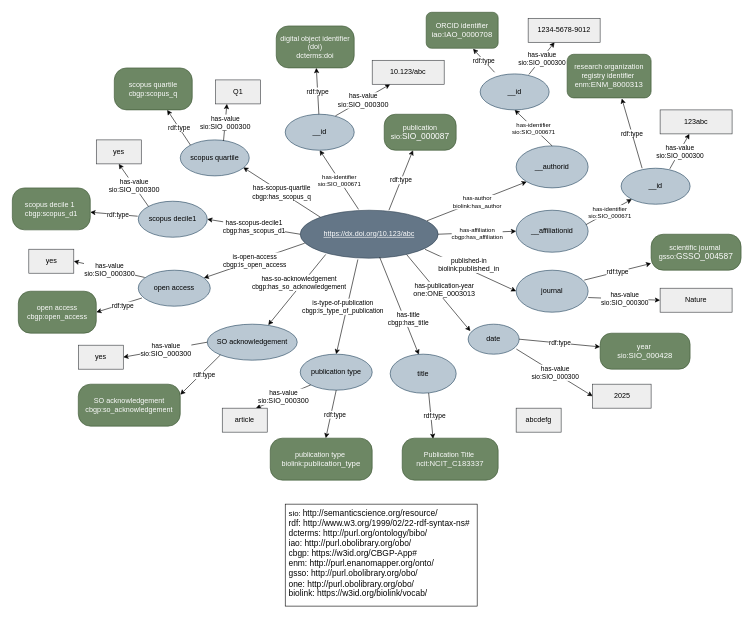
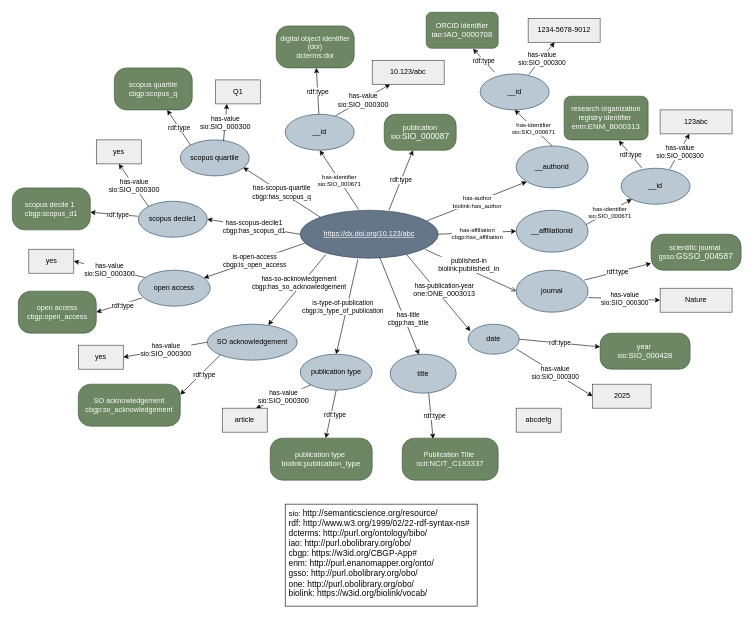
- <mxCell id="37" value="research organization registry identifier&amp;nbsp;&lt;div&gt;enm:&lt;span style=&quot;font-family: &amp;quot;IBM Plex Sans&amp;quot;, Helvetica, Arial, sans-serif; text-align: start;&quot;&gt;&lt;font style=&quot;color: light-dark(rgb(250, 250, 250), rgb(149, 149, 149)); font-size: 13px;&quot;&gt;ENM_8000313&lt;/font&gt;&lt;/span&gt;&lt;/div&gt;" style="rounded=1;whiteSpace=wrap;html=1;fillColor=#6d8764;fontColor=#ffffff;strokeColor=#3A5431;" vertex="1" parent="1"><mxGeometry x="945" y="90" width="140" height="72.73" as="geometry" /></mxCell>
+ <mxCell id="37" value="research organization registry identifier&amp;nbsp;&lt;div&gt;enm:&lt;span style=&quot;font-family: &amp;quot;IBM Plex Sans&amp;quot;, Helvetica, Arial, sans-serif; text-align: start;&quot;&gt;&lt;font style=&quot;color: light-dark(rgb(250, 250, 250), rgb(149, 149, 149)); font-size: 13px;&quot;&gt;ENM_8000313&lt;/font&gt;&lt;/span&gt;&lt;/div&gt;" style="rounded=1;whiteSpace=wrap;html=1;fillColor=#6d8764;fontColor=#ffffff;strokeColor=#3A5431;" vertex="1" parent="1"><mxGeometry x="940" y="160" width="140" height="72.73" as="geometry" /></mxCell>
- <mxCell id="40" value="" style="endArrow=classic;html=1;rounded=0;exitX=0.905;exitY=0.815;exitDx=0;exitDy=0;exitPerimeter=0;entryX=0;entryY=0.5;entryDx=0;entryDy=0;" edge="1" parent="1" source="2" target="42"><mxGeometry relative="1" as="geometry"><mxPoint x="840" y="490" as="sourcePoint" /><mxPoint x="860" y="490" as="targetPoint" /></mxGeometry></mxCell>
+ <mxCell id="40" value="" style="endArrow=open;html=1;rounded=0;exitX=0.905;exitY=0.815;exitDx=0;exitDy=0;exitPerimeter=0;entryX=0;entryY=0.5;entryDx=0;entryDy=0;" edge="1" parent="1" source="2" target="42"><mxGeometry relative="1" as="geometry"><mxPoint x="840" y="490" as="sourcePoint" /><mxPoint x="860" y="490" as="targetPoint" /></mxGeometry></mxCell>
